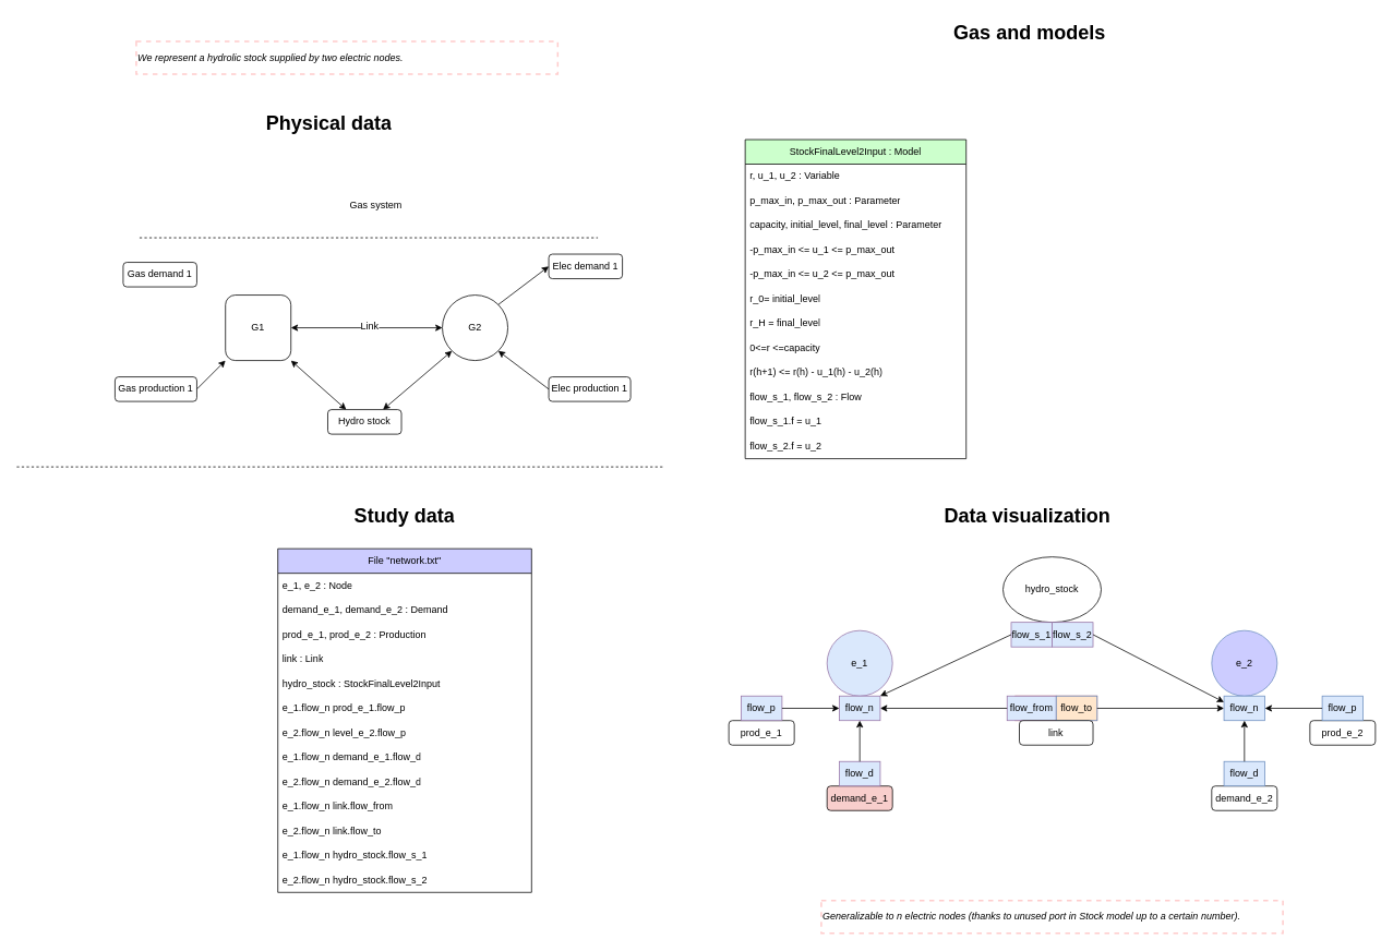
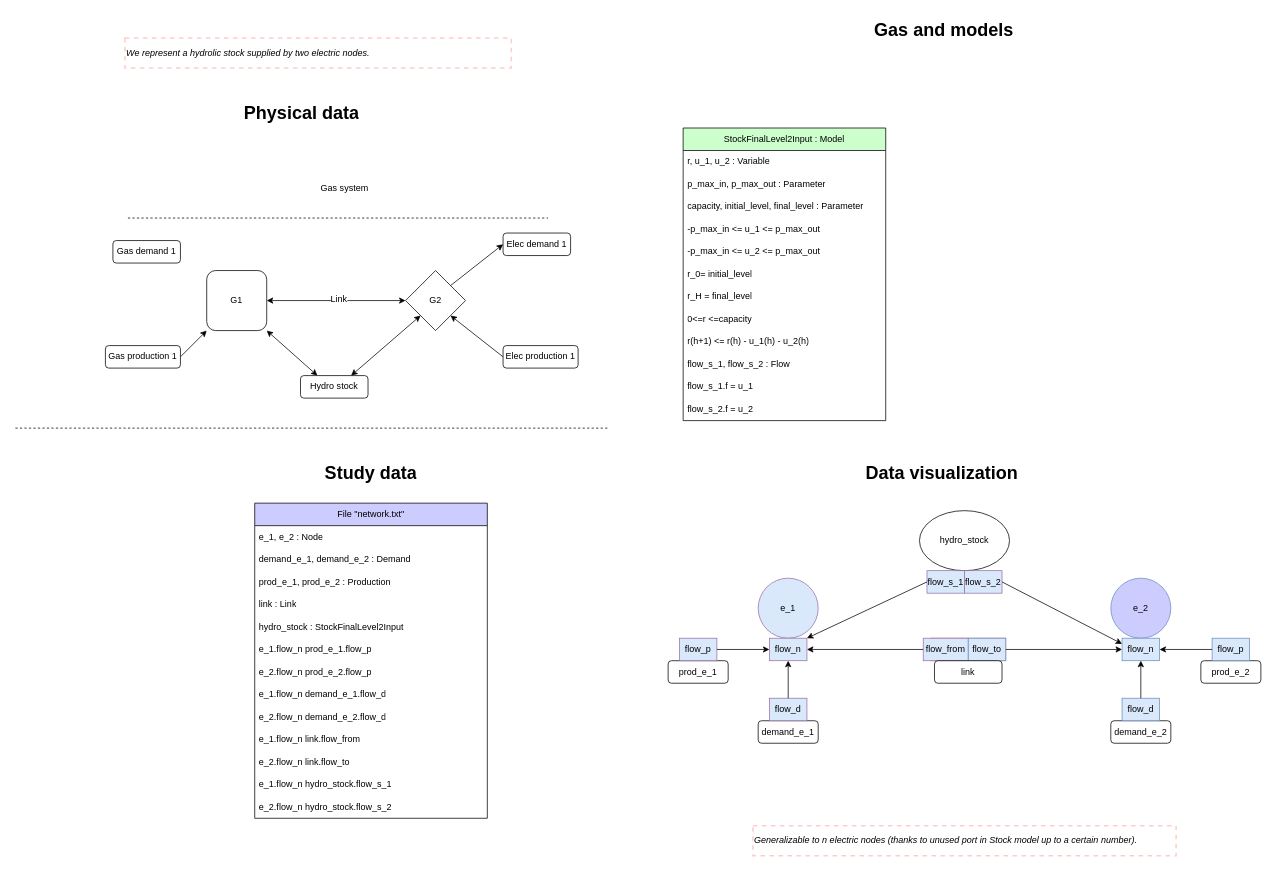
- <mxCell id="5" value="G2" style="ellipse;whiteSpace=wrap;html=1;aspect=fixed;" parent="1" vertex="1"><mxGeometry x="540" y="360" width="80" height="80" as="geometry" /></mxCell>
+ <mxCell id="5" value="G2" style="rhombus;whiteSpace=wrap;html=1;aspect=fixed;" parent="1" vertex="1"><mxGeometry x="540" y="360" width="80" height="80" as="geometry" /></mxCell>
- <mxCell id="42" value="flow_to" style="rounded=0;whiteSpace=wrap;html=1;fillColor=#ffe6cc;strokeColor=#6c8ebf;fontColor=#000000;" parent="40" vertex="1"><mxGeometry x="50" width="50" height="30" as="geometry" /></mxCell>
+ <mxCell id="42" value="flow_to" style="rounded=0;whiteSpace=wrap;html=1;fillColor=#DAE8FC;strokeColor=#6c8ebf;fontColor=#000000;" parent="40" vertex="1"><mxGeometry x="50" width="50" height="30" as="geometry" /></mxCell>
- <mxCell id="23" value="e_2.flow_n level_e_2.flow_p" style="text;strokeColor=none;fillColor=none;align=left;verticalAlign=middle;spacingLeft=4;spacingRight=4;overflow=hidden;points=[[0,0.5],[1,0.5]];portConstraint=eastwest;rotatable=0;whiteSpace=wrap;html=1;" parent="16" vertex="1"><mxGeometry y="210" width="310" height="30" as="geometry" /></mxCell>
+ <mxCell id="23" value="e_2.flow_n prod_e_2.flow_p" style="text;strokeColor=none;fillColor=none;align=left;verticalAlign=middle;spacingLeft=4;spacingRight=4;overflow=hidden;points=[[0,0.5],[1,0.5]];portConstraint=eastwest;rotatable=0;whiteSpace=wrap;html=1;" parent="16" vertex="1"><mxGeometry y="210" width="310" height="30" as="geometry" /></mxCell>
- <mxCell id="51" value="demand_e_1" style="rounded=1;whiteSpace=wrap;html=1;container=0;fillColor=#f8cecc;" parent="50" vertex="1"><mxGeometry y="30" width="80" height="30" as="geometry" /></mxCell>
+ <mxCell id="51" value="demand_e_1" style="rounded=1;whiteSpace=wrap;html=1;container=0;" parent="50" vertex="1"><mxGeometry y="30" width="80" height="30" as="geometry" /></mxCell>
